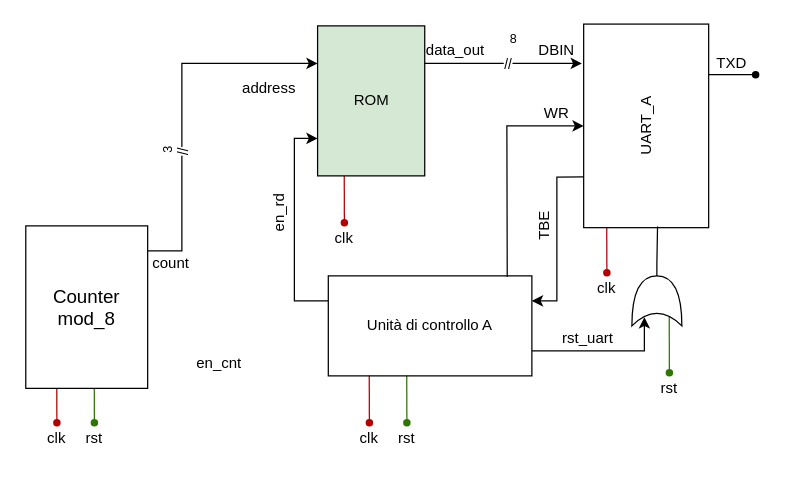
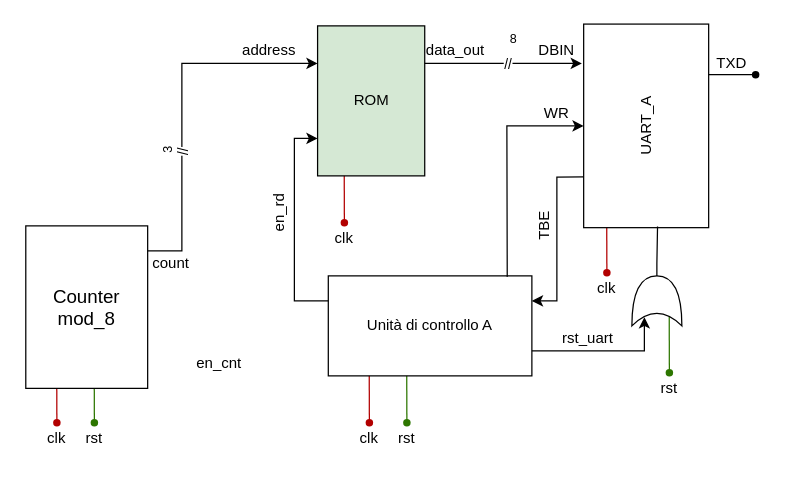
- <mxCell id="41" value="address" style="text;html=1;align=center;verticalAlign=middle;whiteSpace=wrap;rounded=0;" vertex="1" parent="1"><mxGeometry x="185" y="60" width="60" height="20" as="geometry" /></mxCell>
+ <mxCell id="41" value="address" style="text;html=1;align=center;verticalAlign=middle;whiteSpace=wrap;rounded=0;" vertex="1" parent="1"><mxGeometry x="185" y="30" width="60" height="20" as="geometry" /></mxCell>
